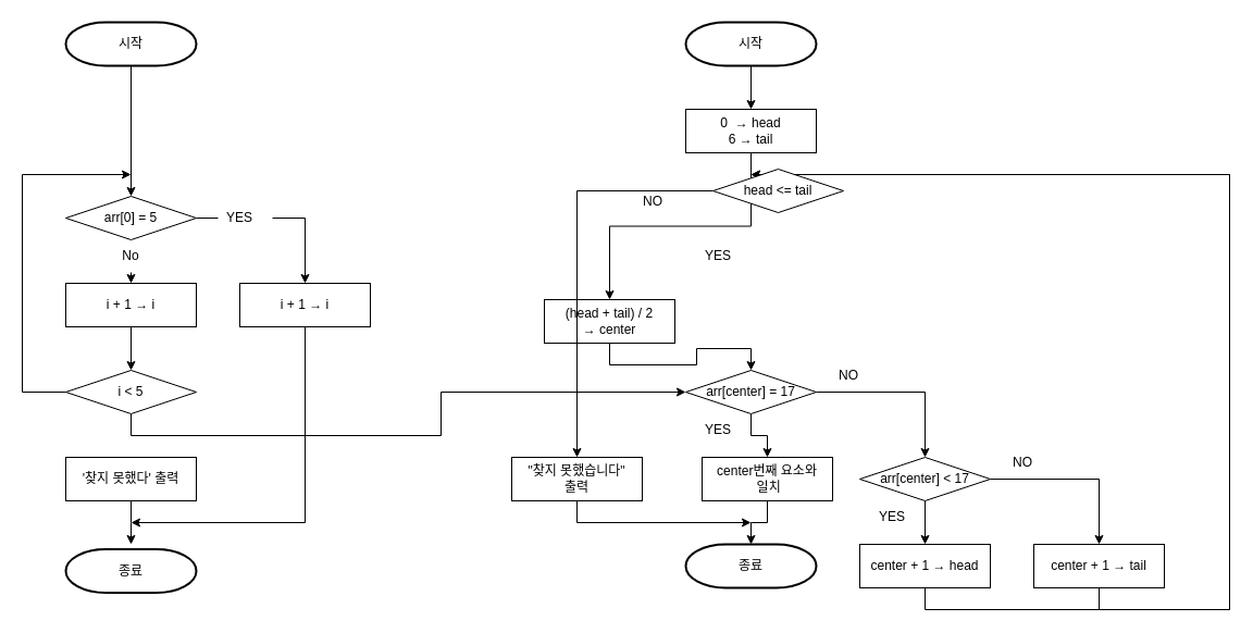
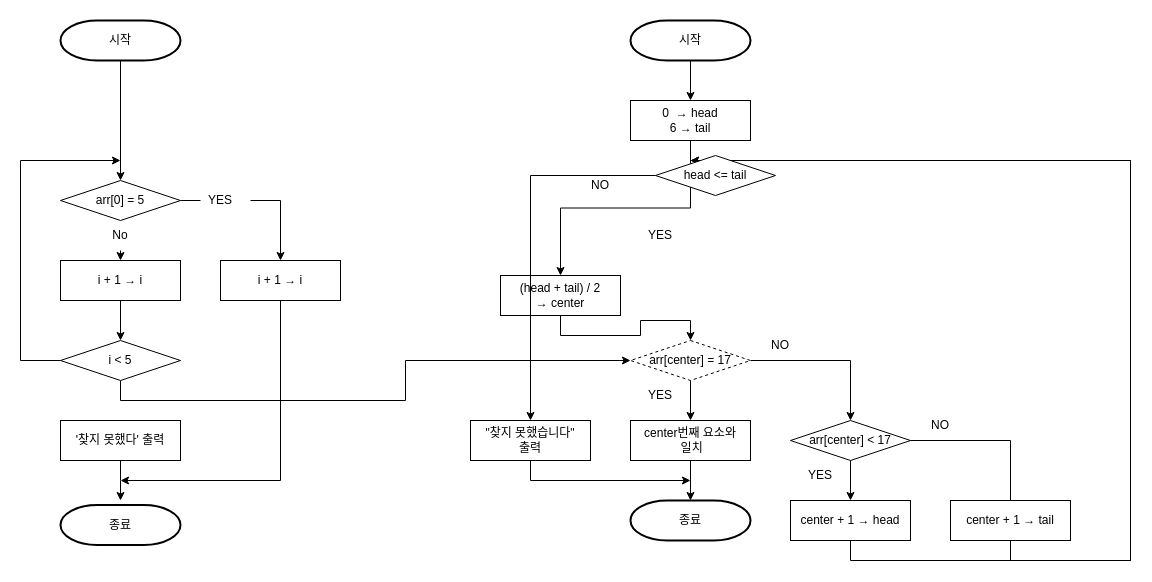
- <mxCell id="29" value="arr[center] = 17" style="rhombus;whiteSpace=wrap;html=1;rounded=0;strokeColor=default;fillColor=default;" vertex="1" parent="1"><mxGeometry x="630" y="340" width="120" height="40" as="geometry" /></mxCell>
+ <mxCell id="29" value="arr[center] = 17" style="rhombus;whiteSpace=wrap;html=1;rounded=0;strokeColor=default;fillColor=default;dashed=1;" vertex="1" parent="1"><mxGeometry x="630" y="340" width="120" height="40" as="geometry" /></mxCell>
- <mxCell id="31" value="center번째 요소와&lt;br&gt;&amp;nbsp;일치" style="rounded=0;whiteSpace=wrap;html=1;strokeColor=default;fillColor=default;" vertex="1" parent="1"><mxGeometry x="645" y="420" width="120" height="40" as="geometry" /></mxCell>
+ <mxCell id="31" value="center번째 요소와&lt;br&gt;&amp;nbsp;일치" style="rounded=0;whiteSpace=wrap;html=1;strokeColor=default;fillColor=default;" vertex="1" parent="1"><mxGeometry x="630" y="420" width="120" height="40" as="geometry" /></mxCell>
- <mxCell id="34" style="edgeStyle=orthogonalEdgeStyle;rounded=0;orthogonalLoop=1;jettySize=auto;html=1;exitX=1;exitY=0.5;exitDx=0;exitDy=0;entryX=0.5;entryY=0;entryDx=0;entryDy=0;entryPerimeter=0;" edge="1" parent="1" source="35" target="41"><mxGeometry relative="1" as="geometry"><mxPoint x="1000" y="490" as="targetPoint" /></mxGeometry></mxCell>
+ <mxCell id="34" style="edgeStyle=orthogonalEdgeStyle;rounded=0;orthogonalLoop=1;jettySize=auto;html=1;exitX=1;exitY=0.5;exitDx=0;exitDy=0;entryX=0.5;entryY=0;entryDx=0;entryDy=0;entryPerimeter=0;endArrow=none;" edge="1" parent="1" source="35" target="41"><mxGeometry relative="1" as="geometry"><mxPoint x="1000" y="490" as="targetPoint" /></mxGeometry></mxCell>
